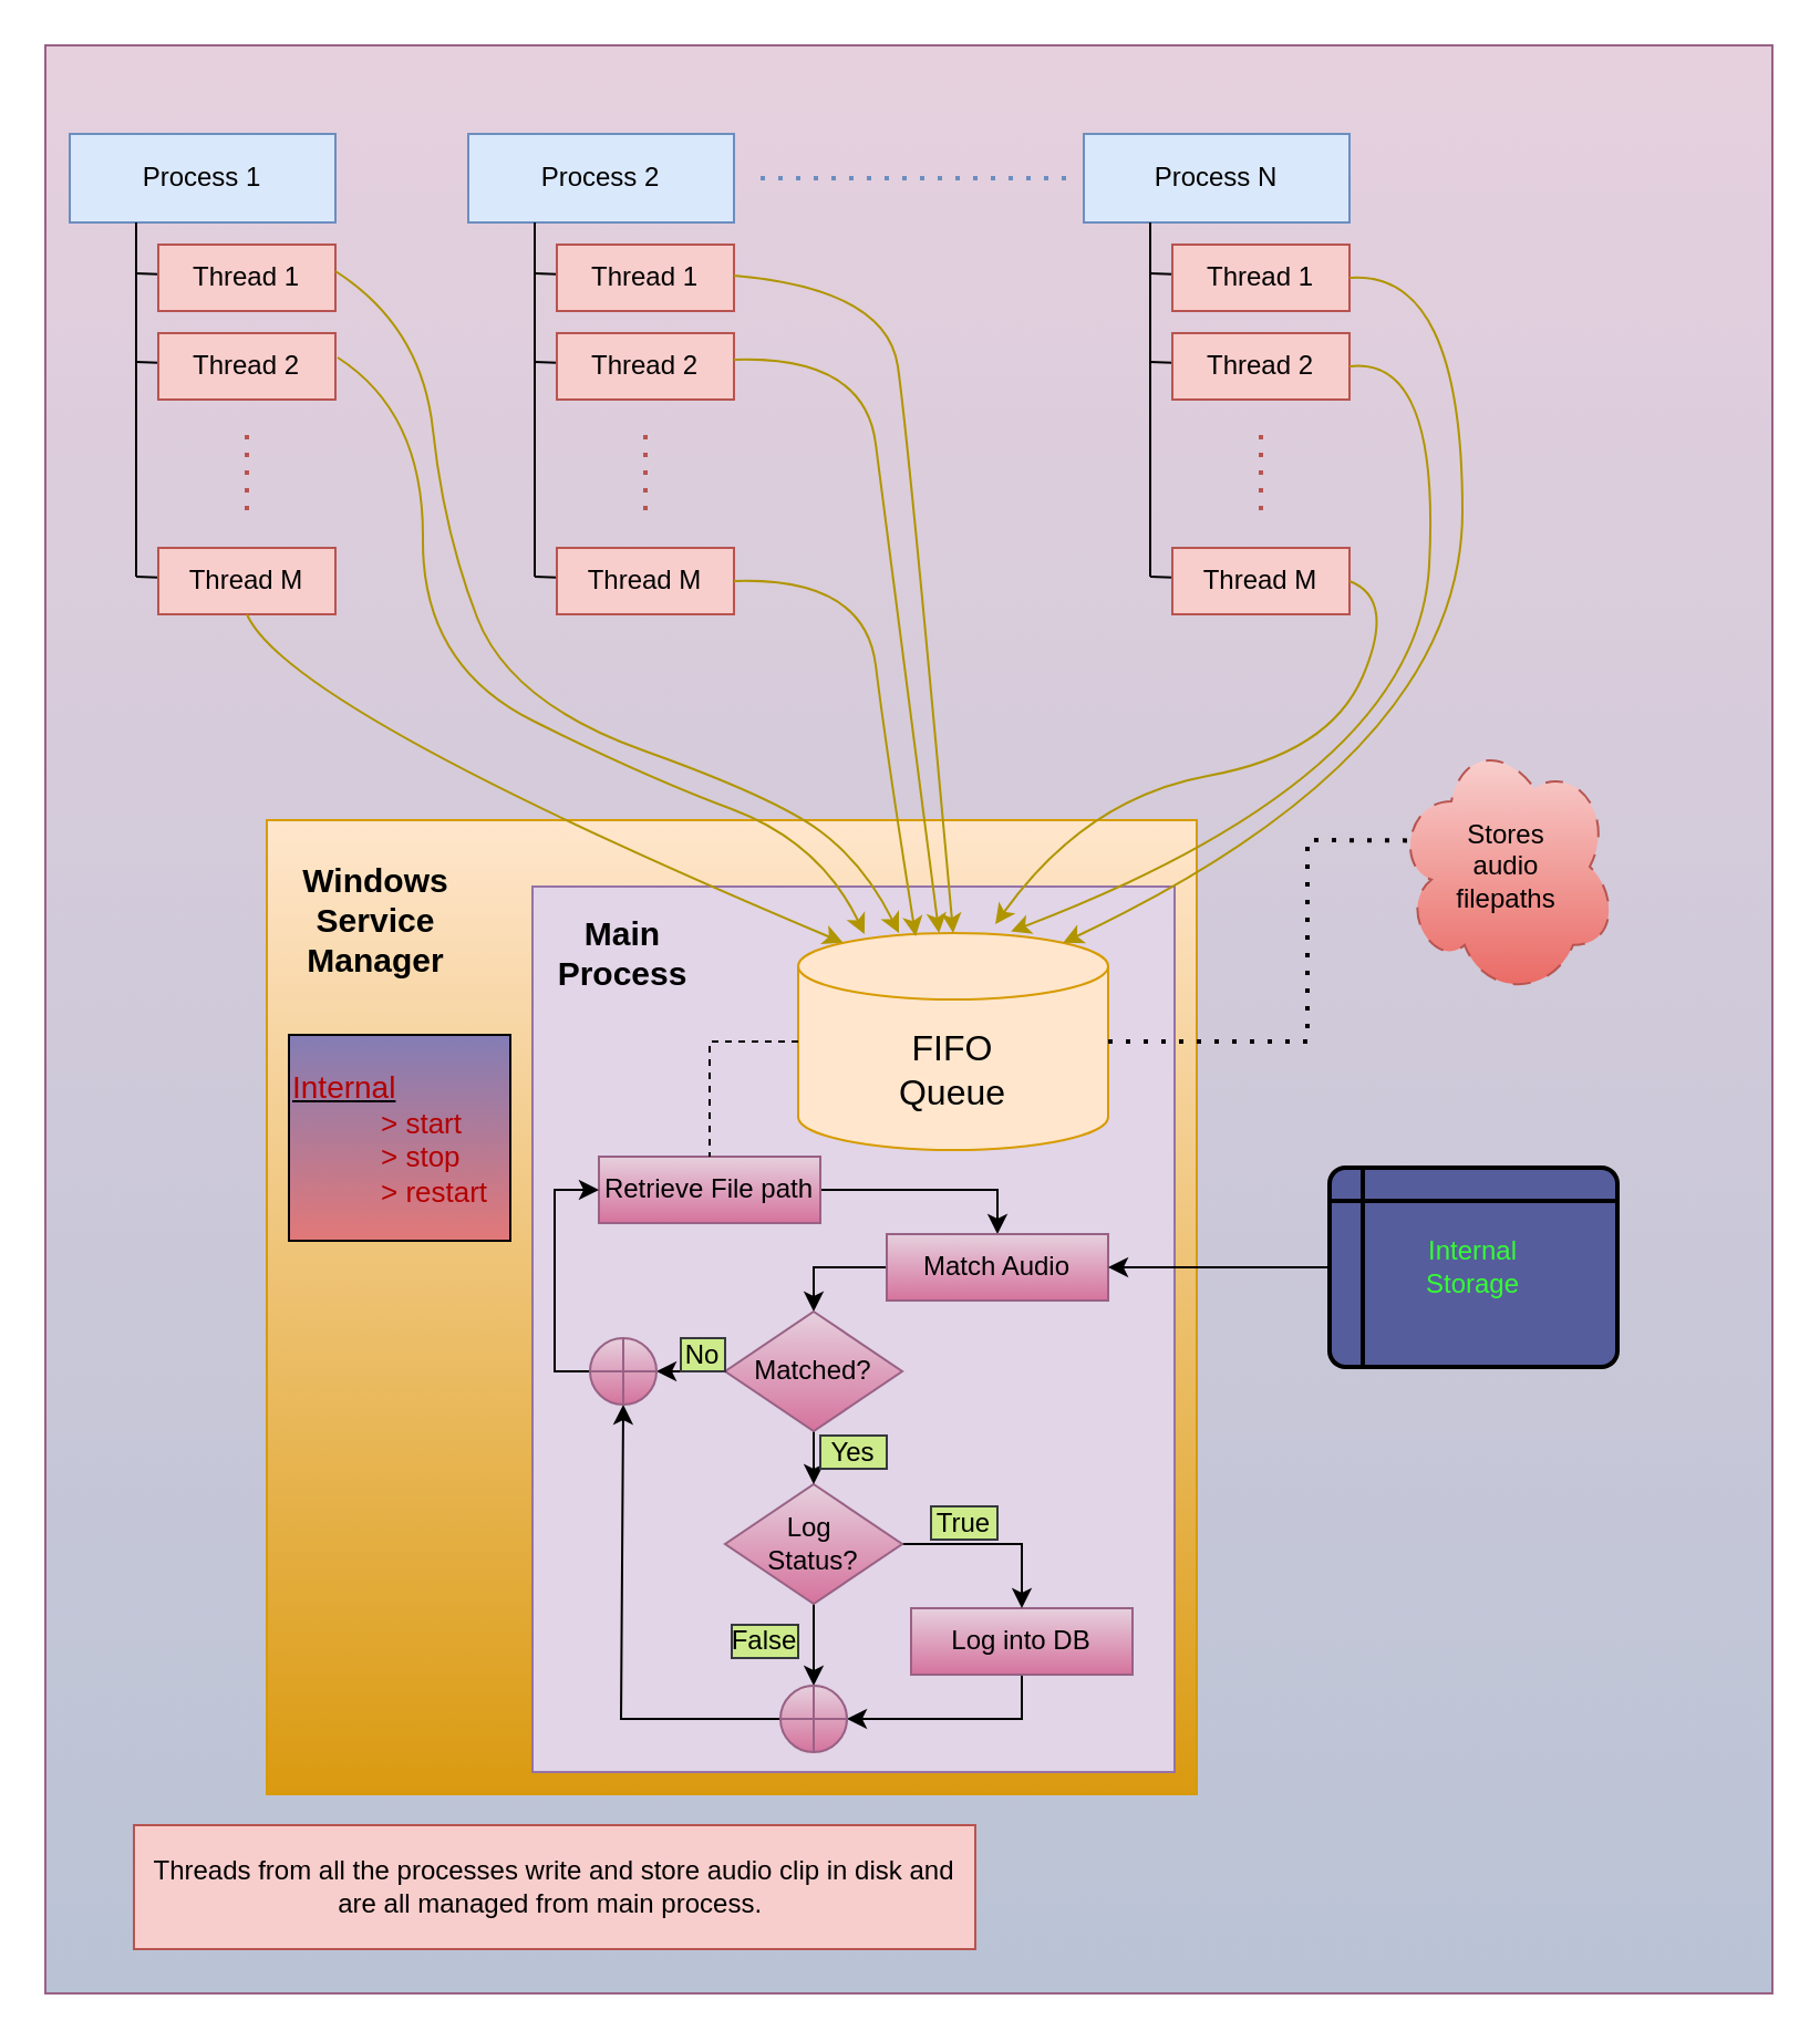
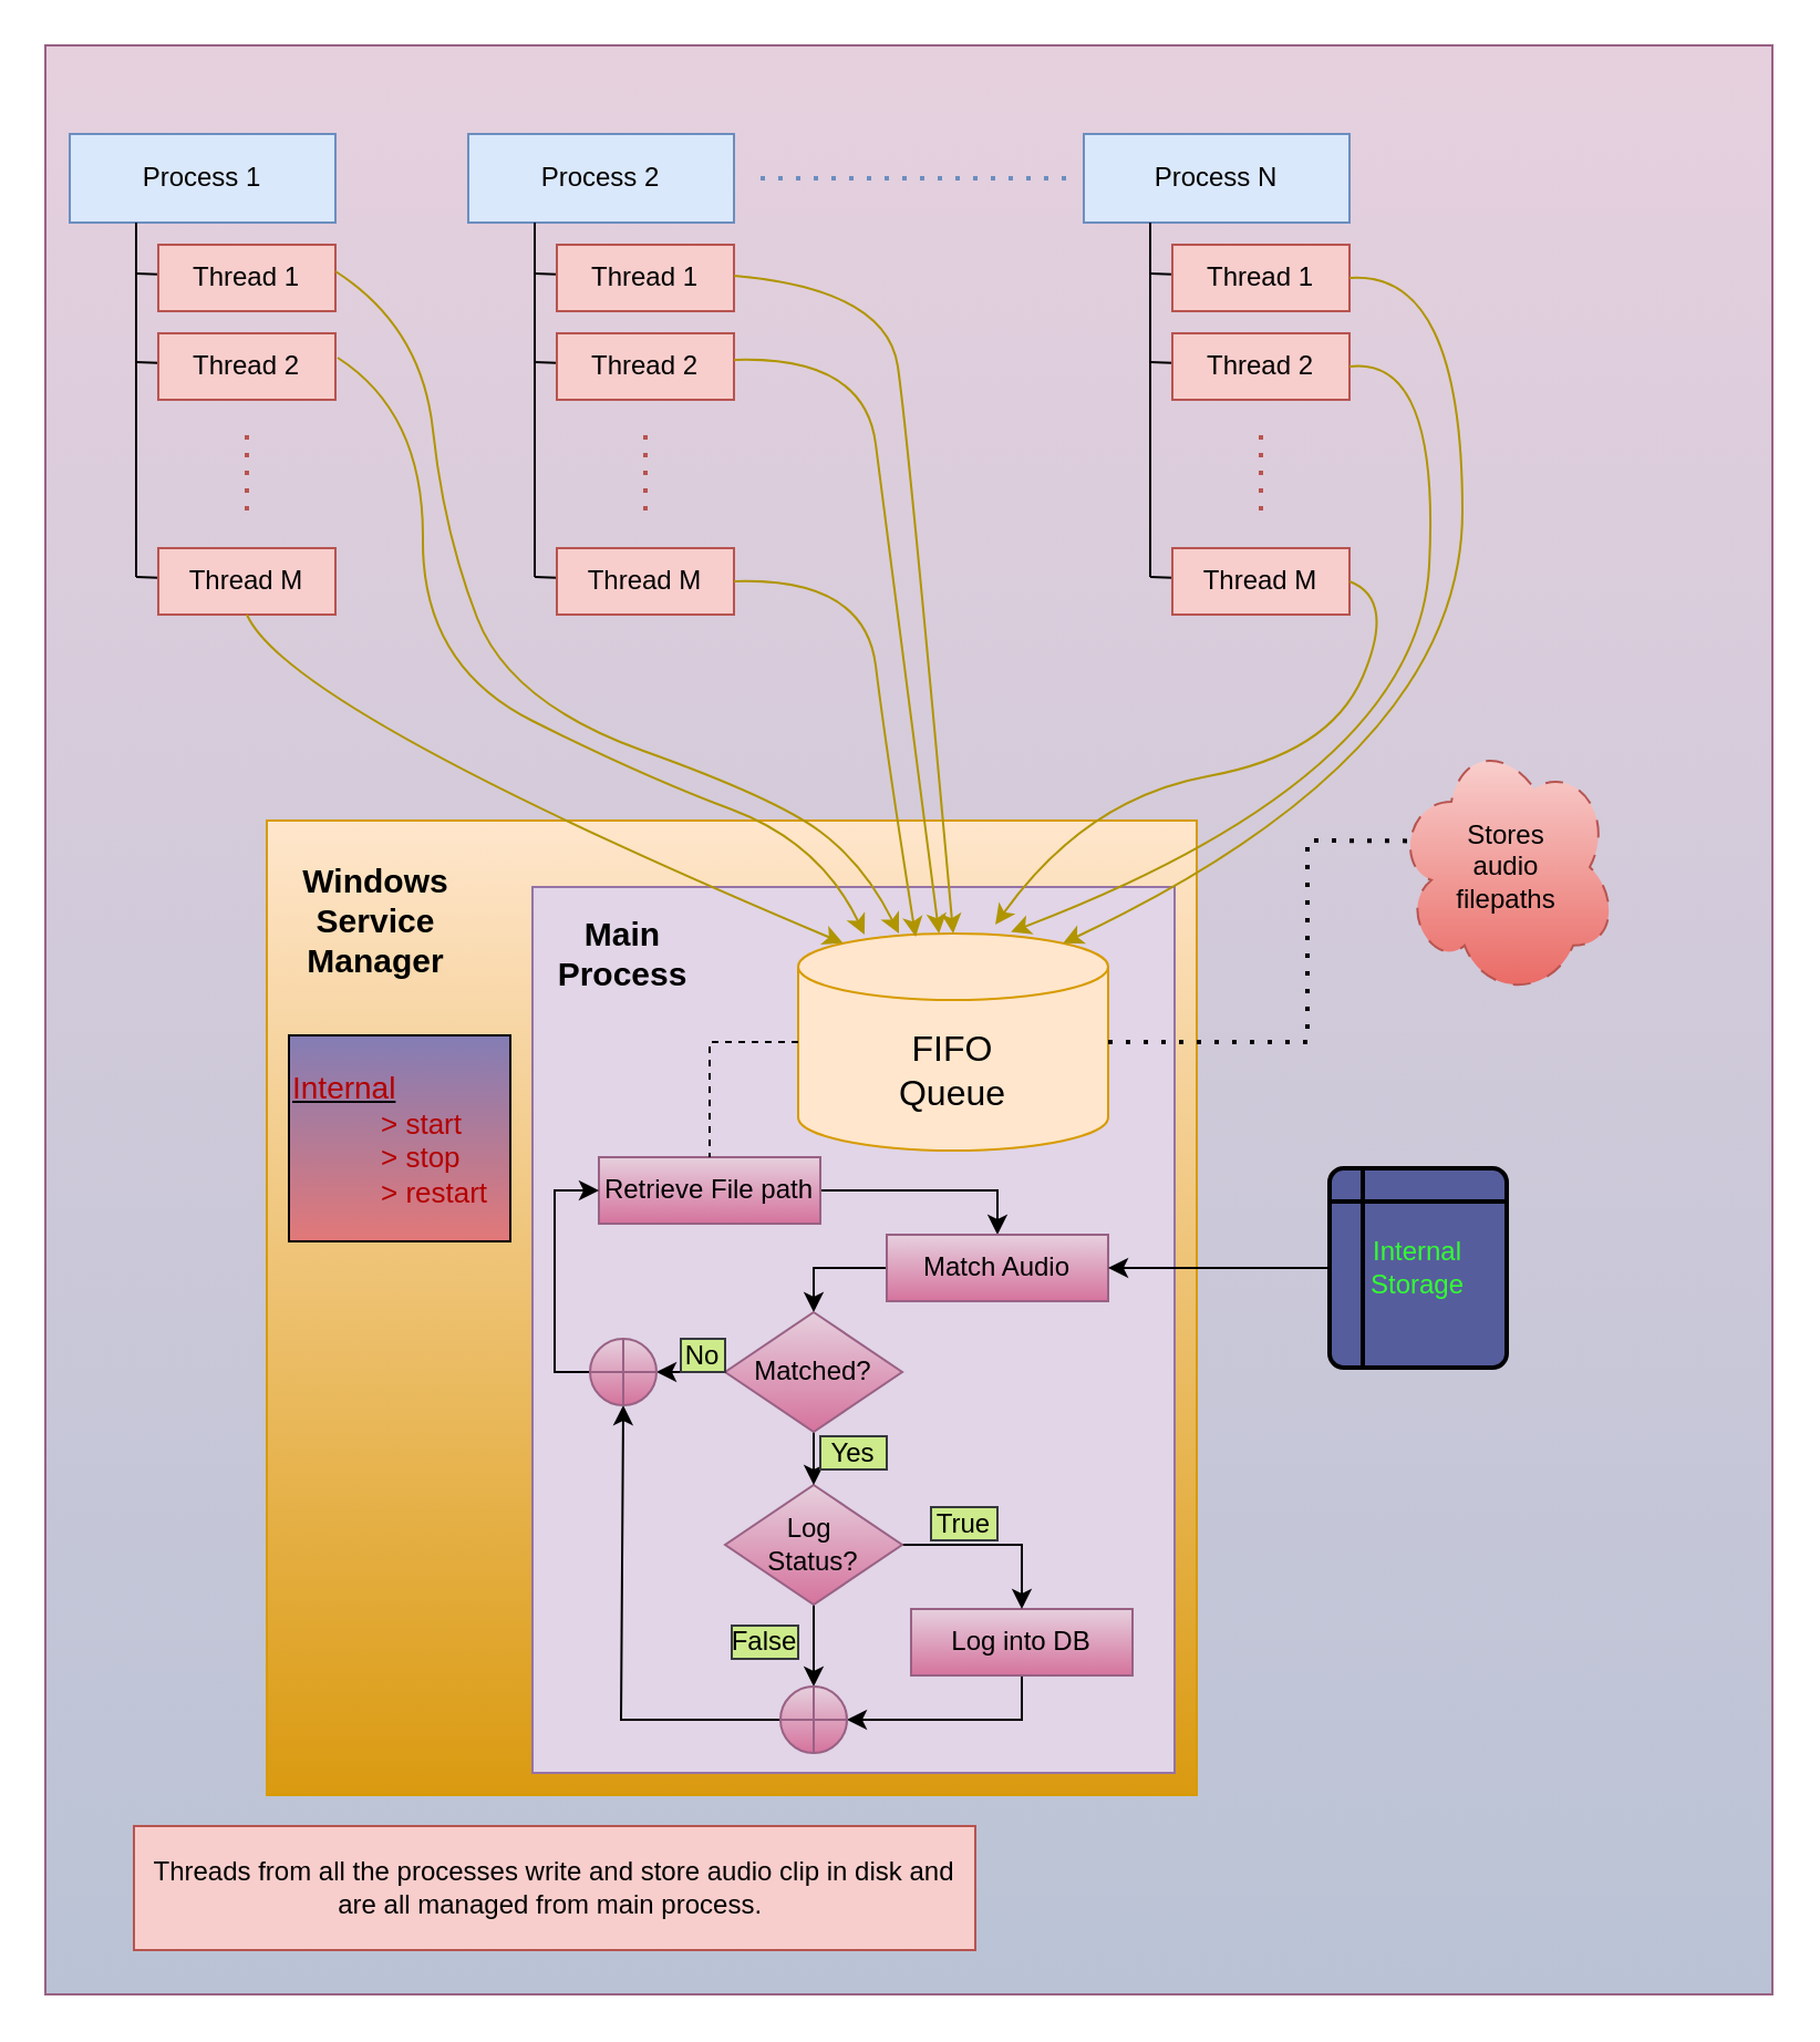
- <mxCell id="70" value="&lt;font color=&quot;#33ff33&quot;&gt;Internal &lt;br&gt;Storage&lt;/font&gt;" style="shape=internalStorage;whiteSpace=wrap;html=1;dx=15;dy=15;rounded=1;arcSize=8;strokeWidth=2;fillColor=#565D9C;" vertex="1" parent="1"><mxGeometry x="600" y="527" width="130" height="90" as="geometry" /></mxCell>
+ <mxCell id="70" value="&lt;font color=&quot;#33ff33&quot;&gt;Internal &lt;br&gt;Storage&lt;/font&gt;" style="shape=internalStorage;whiteSpace=wrap;html=1;dx=15;dy=15;rounded=1;arcSize=8;strokeWidth=2;fillColor=#565D9C;" vertex="1" parent="1"><mxGeometry x="600" y="527" width="80" height="90" as="geometry" /></mxCell>
